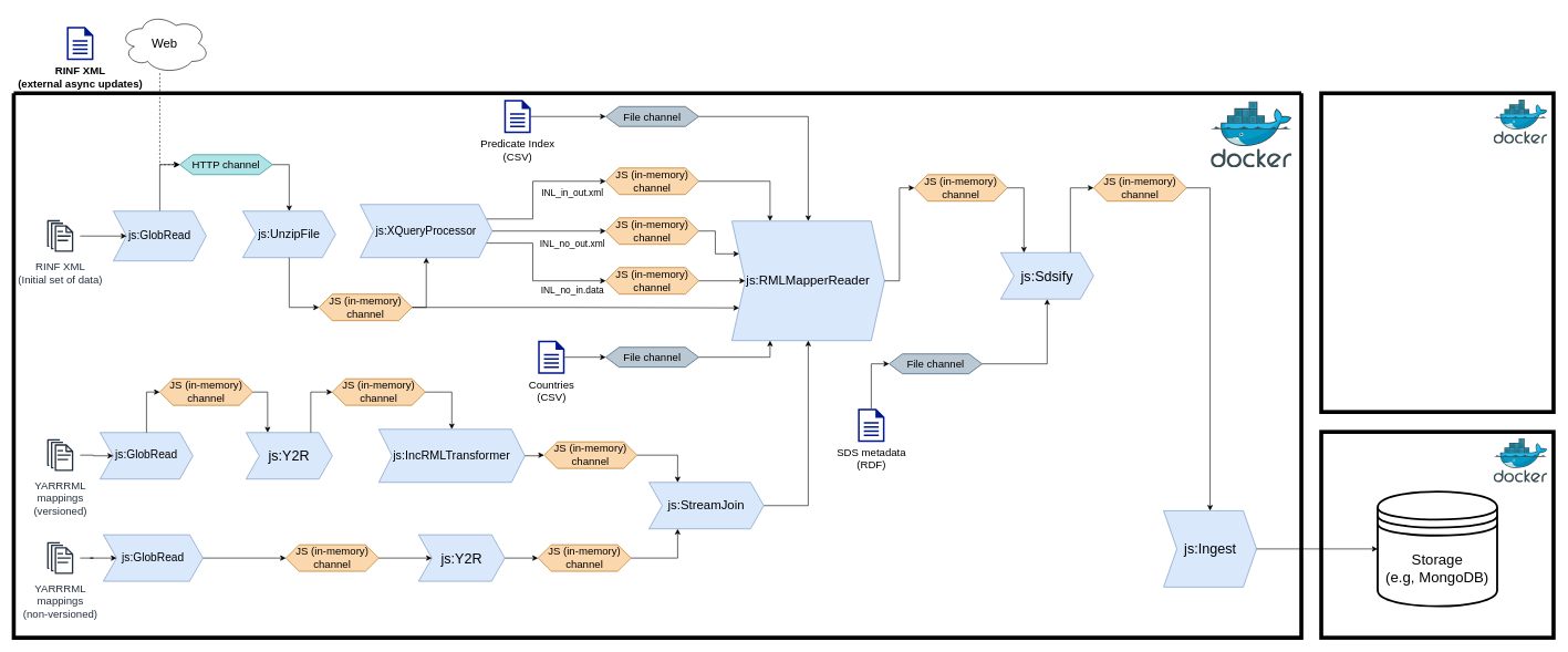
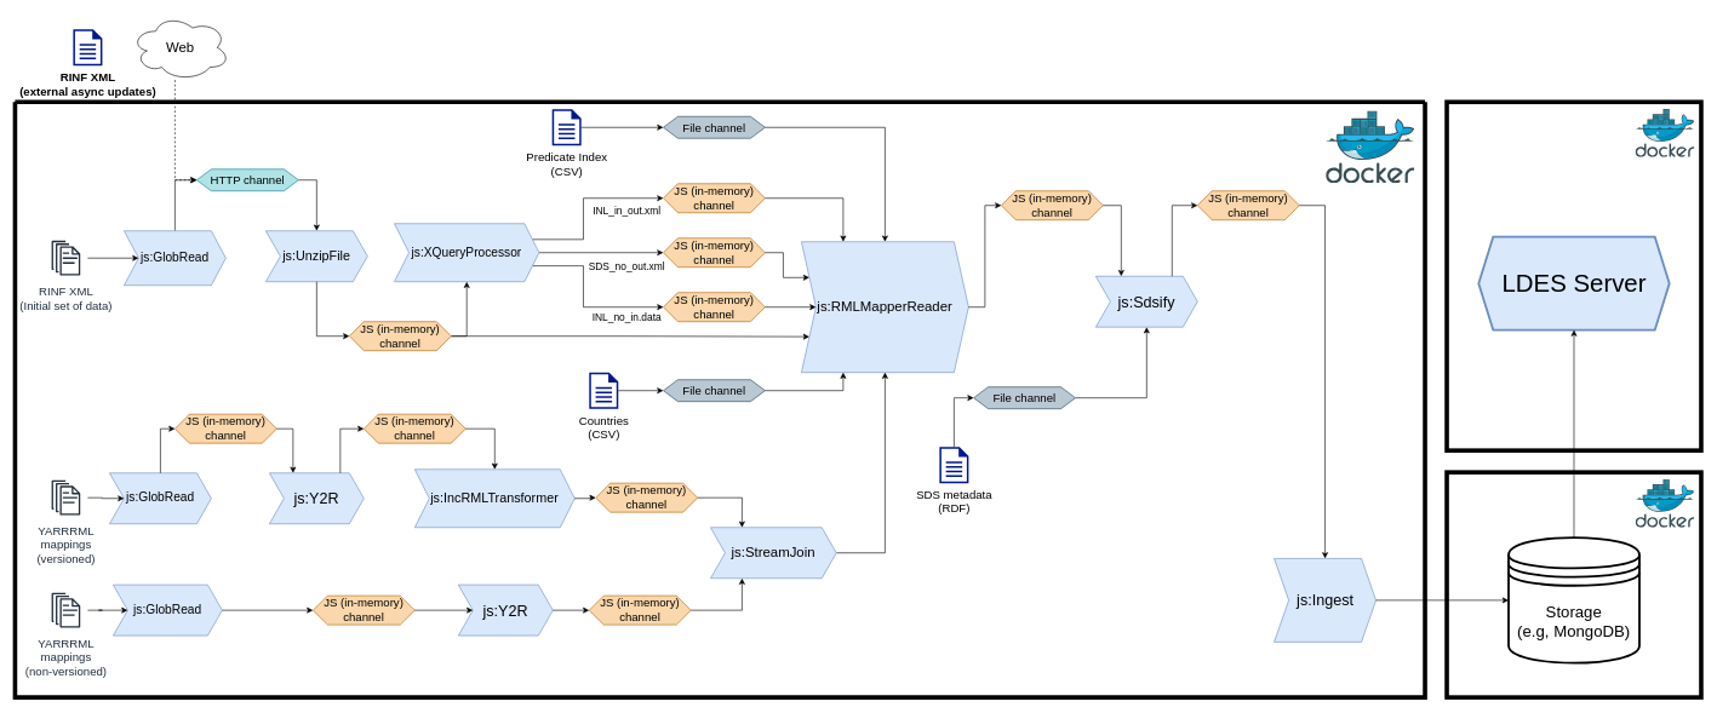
- <mxCell id="18" value="&lt;font style=&quot;font-size: 14px;&quot;&gt;INL_no_out.xml&lt;/font&gt;" style="text;html=1;strokeColor=none;fillColor=none;align=center;verticalAlign=middle;whiteSpace=wrap;rounded=0;strokeWidth=3;fontSize=22;" parent="2" vertex="1"><mxGeometry x="762" y="210" width="160" height="30" as="geometry" /></mxCell>
+ <mxCell id="18" value="&lt;font style=&quot;font-size: 14px;&quot;&gt;SDS_no_out.xml&lt;/font&gt;" style="text;html=1;strokeColor=none;fillColor=none;align=center;verticalAlign=middle;whiteSpace=wrap;rounded=0;strokeWidth=3;fontSize=22;" parent="2" vertex="1"><mxGeometry x="762" y="210" width="160" height="30" as="geometry" /></mxCell>
+ <mxCell id="80" value="&lt;font style=&quot;font-size: 34px;&quot;&gt;LDES Server&lt;/font&gt;" style="shape=hexagon;perimeter=hexagonPerimeter2;whiteSpace=wrap;html=1;fixedSize=1;labelBackgroundColor=none;strokeWidth=3;fillColor=#dae8fc;strokeColor=#6c8ebf;" parent="78" vertex="1"><mxGeometry x="43.752" y="185.806" width="262.5" height="128.098" as="geometry" /></mxCell>
+ <mxCell id="83" style="edgeStyle=orthogonalEdgeStyle;rounded=0;orthogonalLoop=1;jettySize=auto;html=1;exitX=0.5;exitY=0;exitDx=0;exitDy=0;entryX=0.5;entryY=1;entryDx=0;entryDy=0;strokeWidth=1;fontSize=34;endSize=6;" parent="1" source="84" target="80" edge="1"><mxGeometry relative="1" as="geometry" /></mxCell>
